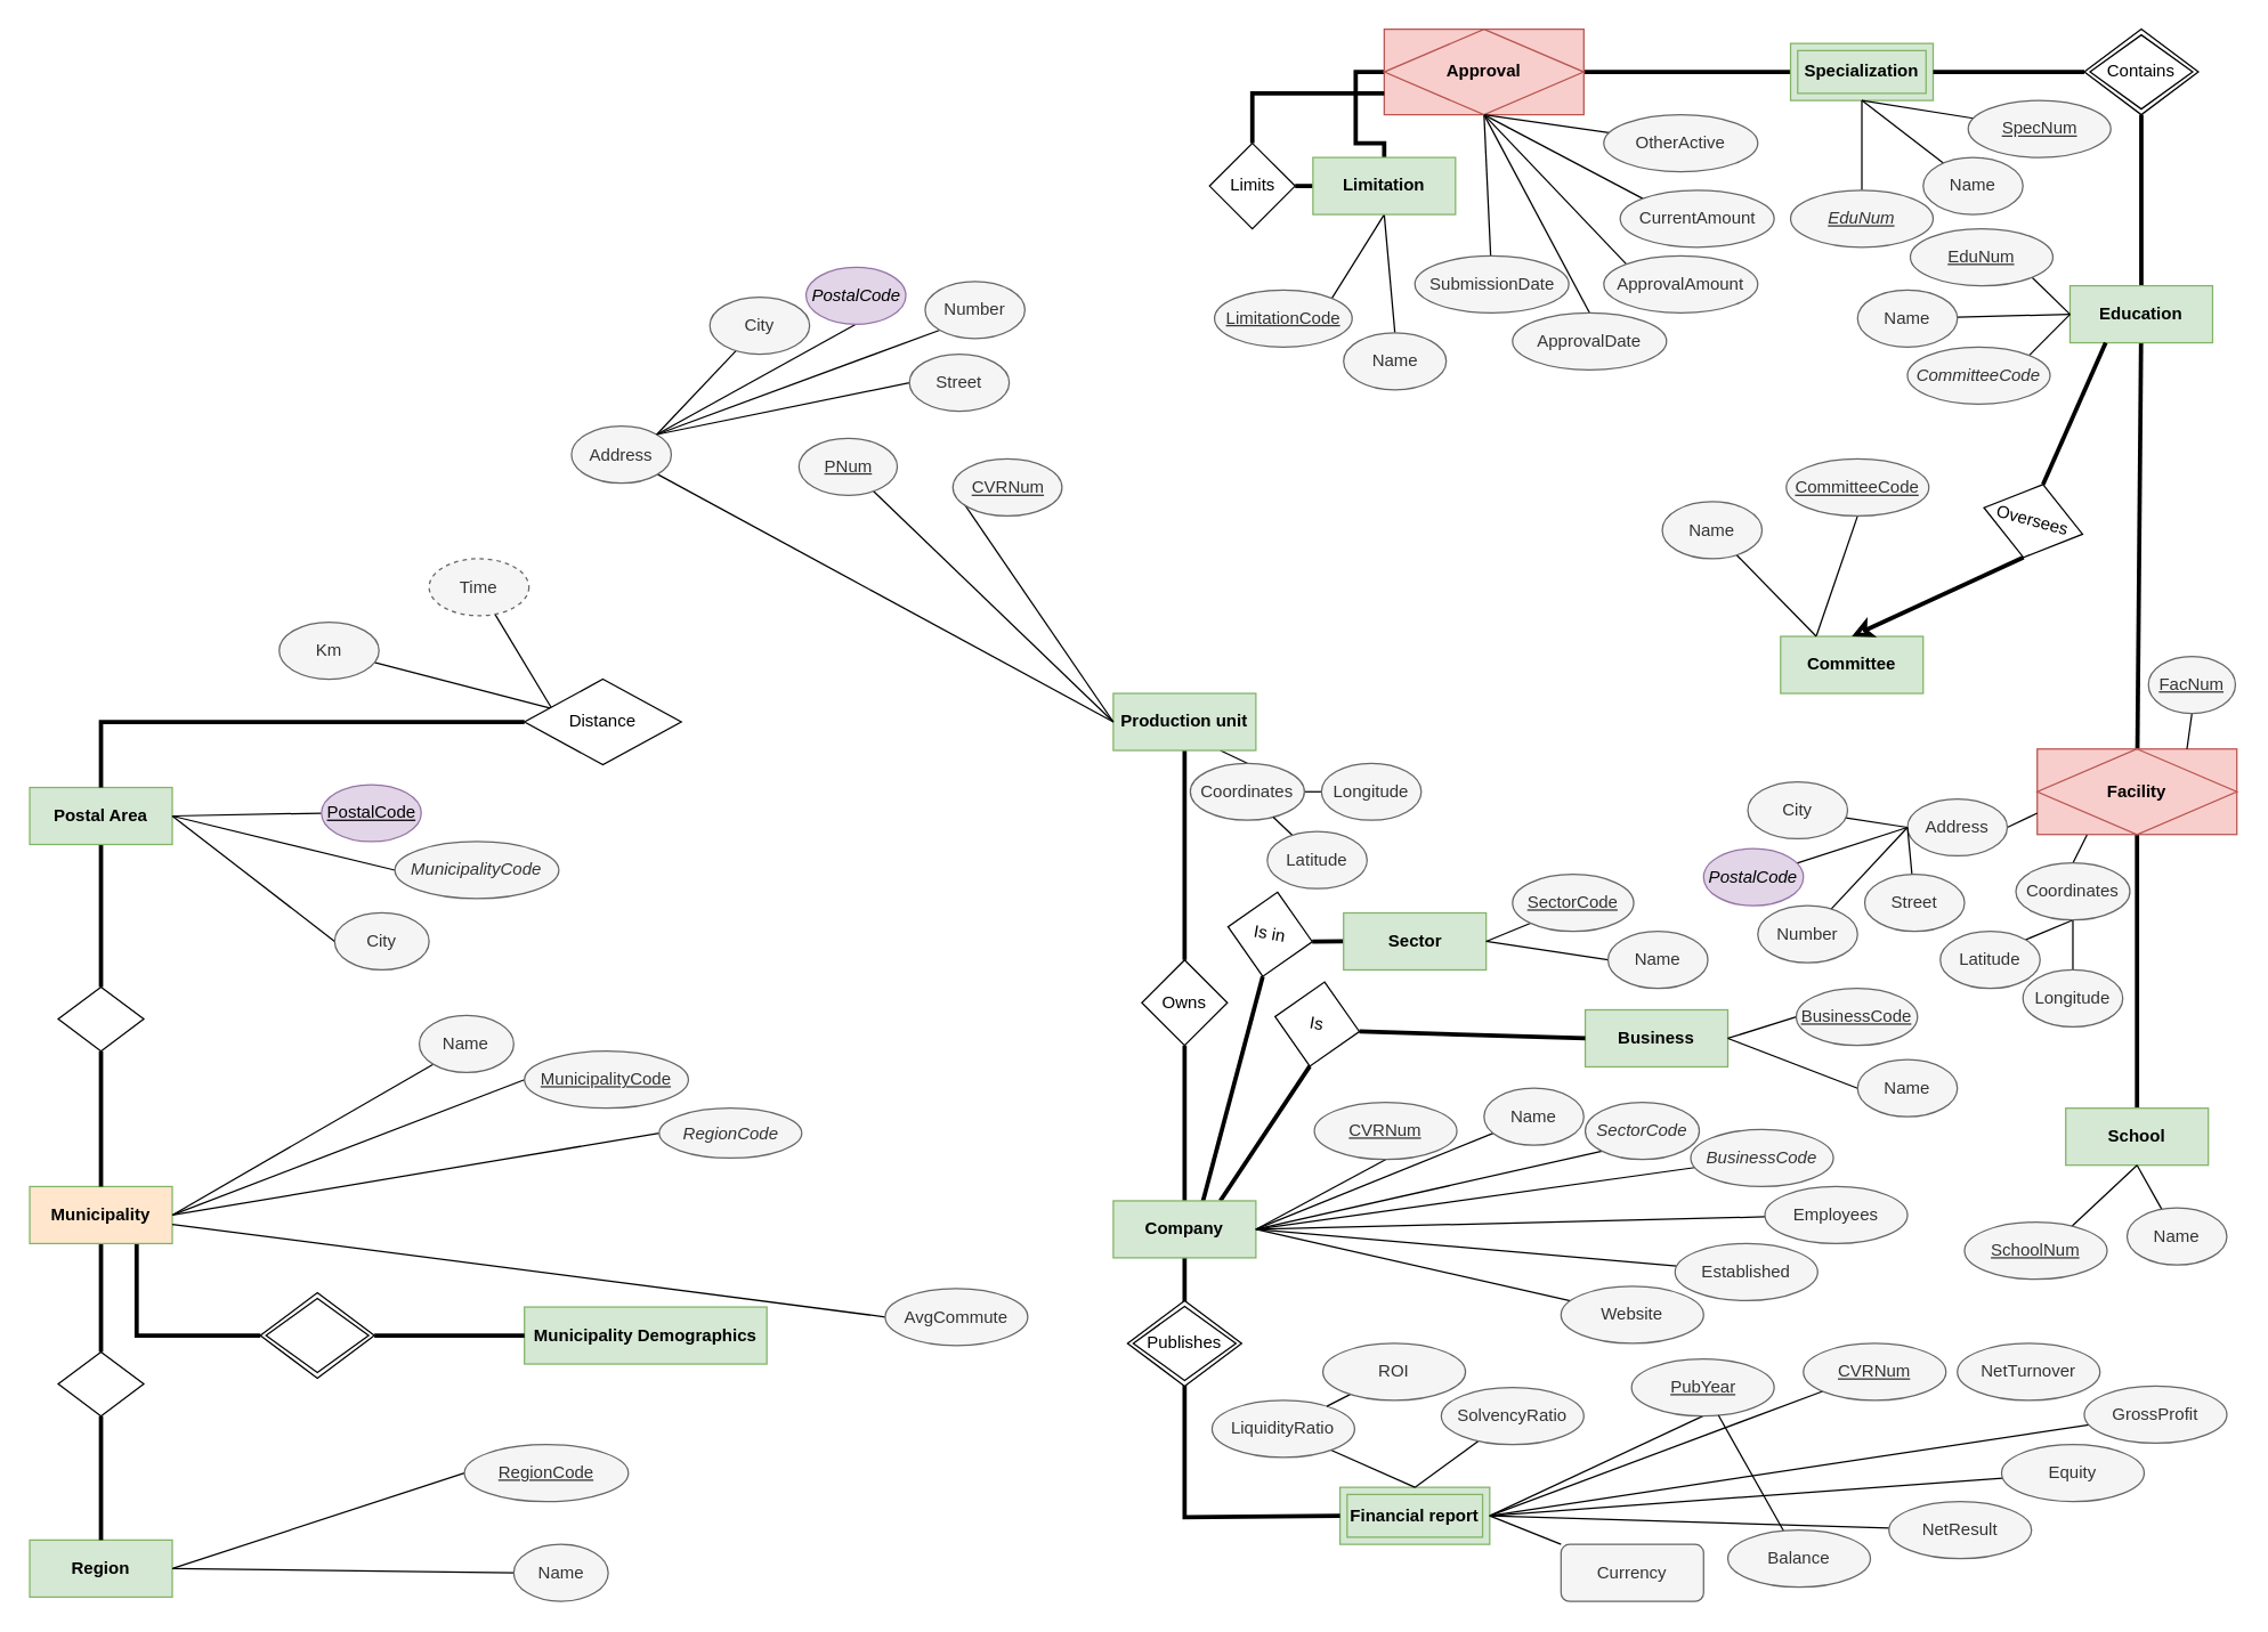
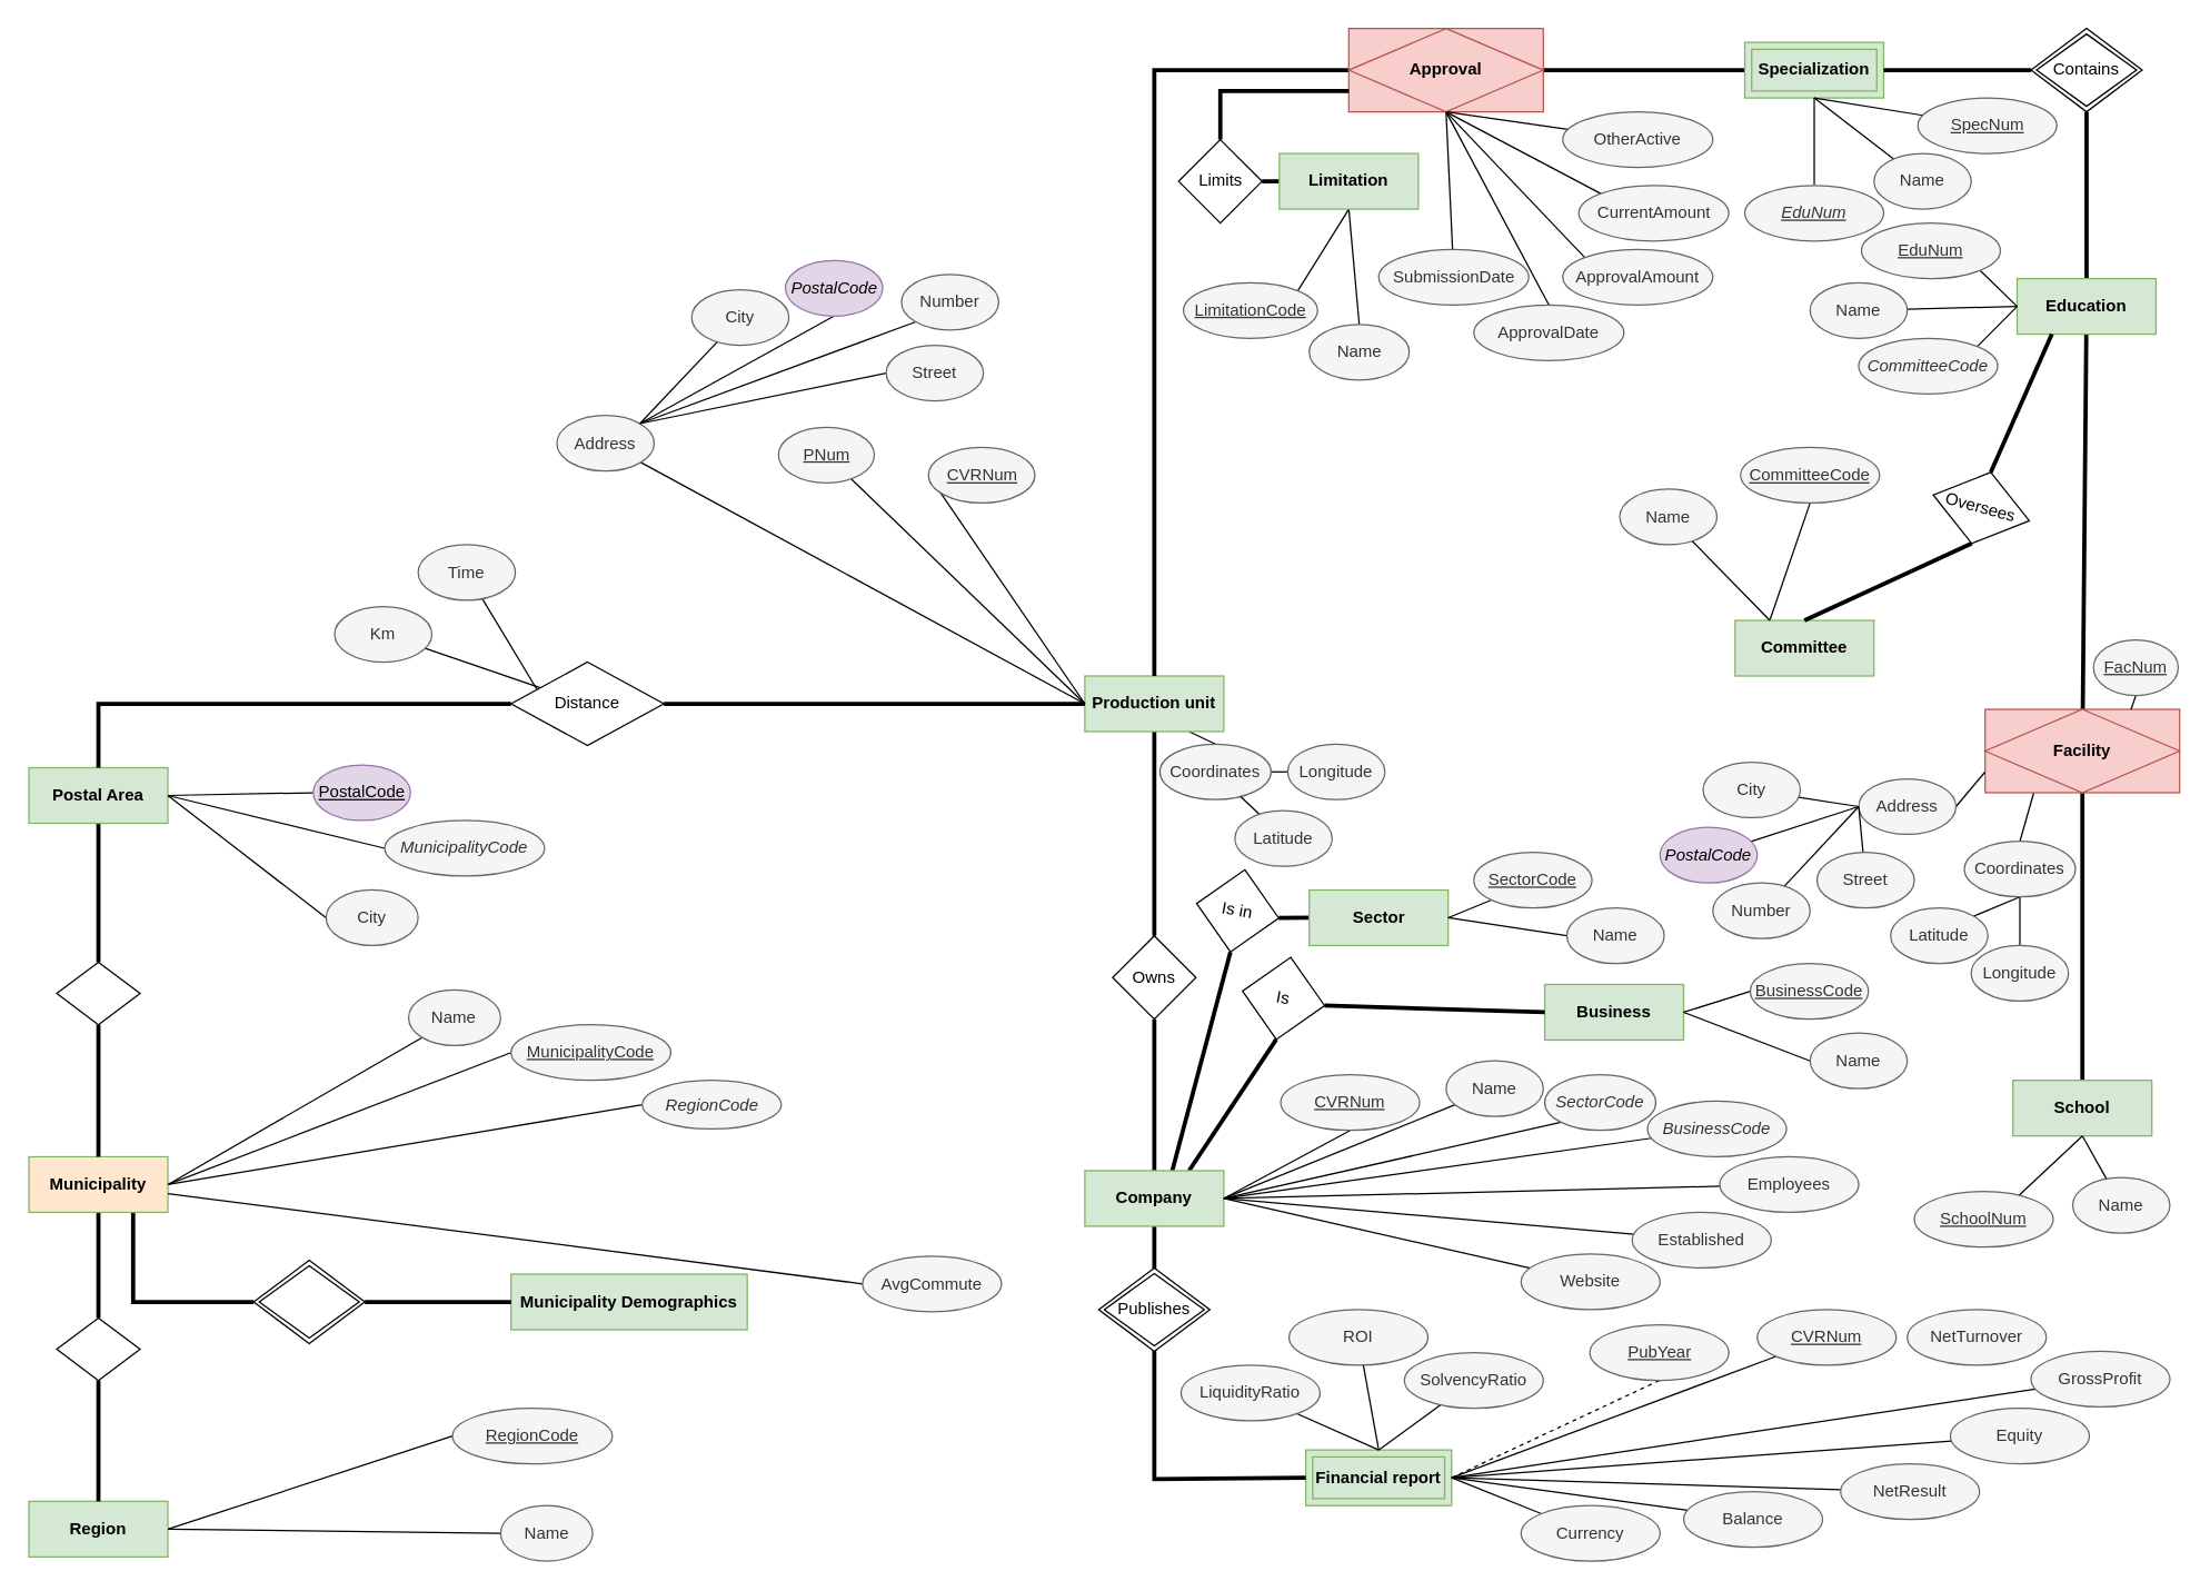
- <mxCell id="16" style="edgeStyle=orthogonalEdgeStyle;rounded=0;orthogonalLoop=1;jettySize=auto;html=1;endArrow=none;endFill=0;strokeColor=#000000;exitX=0;exitY=0.5;exitDx=0;exitDy=0;strokeWidth=3;" parent="1" source="21" target="185" edge="1"><mxGeometry relative="1" as="geometry" /></mxCell>
+ <mxCell id="16" style="edgeStyle=orthogonalEdgeStyle;rounded=0;orthogonalLoop=1;jettySize=auto;html=1;entryX=0.5;entryY=0;entryDx=0;entryDy=0;endArrow=none;endFill=0;strokeColor=#000000;exitX=0;exitY=0.5;exitDx=0;exitDy=0;strokeWidth=3;" parent="1" source="21" target="10" edge="1"><mxGeometry relative="1" as="geometry" /></mxCell>
- <mxCell id="69" value="Time" style="ellipse;whiteSpace=wrap;html=1;align=center;fontStyle=0;fillColor=#f5f5f5;strokeColor=#666666;fontColor=#333333;dashed=1;" parent="1" vertex="1"><mxGeometry x="300.13" y="391.5" width="70" height="40" as="geometry" /></mxCell>
+ <mxCell id="69" value="Time" style="ellipse;whiteSpace=wrap;html=1;align=center;fontStyle=0;fillColor=#f5f5f5;strokeColor=#666666;fontColor=#333333;" parent="1" vertex="1"><mxGeometry x="300.13" y="391.5" width="70" height="40" as="geometry" /></mxCell>
- <mxCell id="91" style="edgeStyle=none;rounded=0;orthogonalLoop=1;jettySize=auto;html=1;exitX=0.5;exitY=1;exitDx=0;exitDy=0;entryX=0.5;entryY=0;entryDx=0;entryDy=0;endArrow=classic;endFill=0;strokeColor=#000000;strokeWidth=3;" parent="1" source="92" target="85" edge="1"><mxGeometry relative="1" as="geometry"><mxPoint x="1436" y="460" as="targetPoint" /></mxGeometry></mxCell>
+ <mxCell id="91" style="edgeStyle=none;rounded=0;orthogonalLoop=1;jettySize=auto;html=1;exitX=0.5;exitY=1;exitDx=0;exitDy=0;entryX=0.5;entryY=0;entryDx=0;entryDy=0;endArrow=none;endFill=0;strokeColor=#000000;strokeWidth=3;" parent="1" source="92" target="85" edge="1"><mxGeometry relative="1" as="geometry"><mxPoint x="1436" y="460" as="targetPoint" /></mxGeometry></mxCell>
- <mxCell id="67" value="Km" style="ellipse;whiteSpace=wrap;html=1;align=center;fontStyle=0;fillColor=#f5f5f5;strokeColor=#666666;fontColor=#333333;" parent="1" vertex="1"><mxGeometry x="195" y="436" width="70" height="40" as="geometry" /></mxCell>
+ <mxCell id="67" value="Km" style="ellipse;whiteSpace=wrap;html=1;align=center;fontStyle=0;fillColor=#f5f5f5;strokeColor=#666666;fontColor=#333333;" parent="1" vertex="1"><mxGeometry x="240" y="436" width="70" height="40" as="geometry" /></mxCell>
+ <mxCell id="81" style="edgeStyle=orthogonalEdgeStyle;rounded=0;orthogonalLoop=1;jettySize=auto;html=1;exitX=1;exitY=0.5;exitDx=0;exitDy=0;entryX=0;entryY=0.5;entryDx=0;entryDy=0;endArrow=none;endFill=0;strokeColor=#000000;strokeWidth=3;" edge="1" parent="1" source="191" target="10"><mxGeometry relative="1" as="geometry" /></mxCell>
- <mxCell id="30" value="Facility" style="shape=associativeEntity;whiteSpace=wrap;html=1;align=center;fillColor=#f8cecc;strokeColor=#b85450;fontStyle=1" parent="1" vertex="1"><mxGeometry x="1428" y="525" width="140" height="60" as="geometry" /></mxCell>
+ <mxCell id="30" value="Facility" style="shape=associativeEntity;whiteSpace=wrap;html=1;align=center;fillColor=#f8cecc;strokeColor=#b85450;fontStyle=1" parent="1" vertex="1"><mxGeometry x="1428" y="510" width="140" height="60" as="geometry" /></mxCell>
- <mxCell id="119" style="edgeStyle=none;rounded=0;orthogonalLoop=1;jettySize=auto;html=1;endArrow=none;endFill=0;strokeColor=#000000;strokeWidth=1;" parent="1" source="120" target="116" edge="1"><mxGeometry relative="1" as="geometry" /></mxCell>
+ <mxCell id="119" style="edgeStyle=none;rounded=0;orthogonalLoop=1;jettySize=auto;html=1;entryX=0.5;entryY=0;entryDx=0;entryDy=0;endArrow=none;endFill=0;strokeColor=#000000;strokeWidth=1;" parent="1" source="120" target="87" edge="1"><mxGeometry relative="1" as="geometry" /></mxCell>
- <mxCell id="86" style="edgeStyle=none;rounded=0;orthogonalLoop=1;jettySize=auto;html=1;entryX=0.5;entryY=1;entryDx=0;entryDy=0;endArrow=none;endFill=0;strokeColor=#000000;strokeWidth=1;exitX=1;exitY=0.5;exitDx=0;exitDy=0;" parent="1" source="87" target="103" edge="1"><mxGeometry relative="1" as="geometry" /></mxCell>
+ <mxCell id="86" style="edgeStyle=none;rounded=0;orthogonalLoop=1;jettySize=auto;html=1;entryX=0.5;entryY=1;entryDx=0;entryDy=0;endArrow=none;endFill=0;strokeColor=#000000;strokeWidth=1;exitX=1;exitY=0.5;exitDx=0;exitDy=0;dashed=1;" parent="1" source="87" target="103" edge="1"><mxGeometry relative="1" as="geometry" /></mxCell>
- <mxCell id="113" style="edgeStyle=none;rounded=0;orthogonalLoop=1;jettySize=auto;html=1;endArrow=none;endFill=0;strokeColor=#000000;strokeWidth=1;" parent="1" source="114" target="103" edge="1"><mxGeometry relative="1" as="geometry" /></mxCell>
+ <mxCell id="113" style="edgeStyle=none;rounded=0;orthogonalLoop=1;jettySize=auto;html=1;entryX=1;entryY=0.5;entryDx=0;entryDy=0;endArrow=none;endFill=0;strokeColor=#000000;strokeWidth=1;" parent="1" source="114" target="87" edge="1"><mxGeometry relative="1" as="geometry" /></mxCell>
- <mxCell id="105" value="Currency" style="whiteSpace=wrap;html=1;align=center;fontStyle=0;fillColor=#f5f5f5;strokeColor=#666666;fontColor=#333333;rounded=1;" parent="1" vertex="1"><mxGeometry x="1094" y="1083" width="100" height="40" as="geometry" /></mxCell>
+ <mxCell id="105" value="Currency" style="ellipse;whiteSpace=wrap;html=1;align=center;fontStyle=0;fillColor=#f5f5f5;strokeColor=#666666;fontColor=#333333;" parent="1" vertex="1"><mxGeometry x="1094" y="1083" width="100" height="40" as="geometry" /></mxCell>
